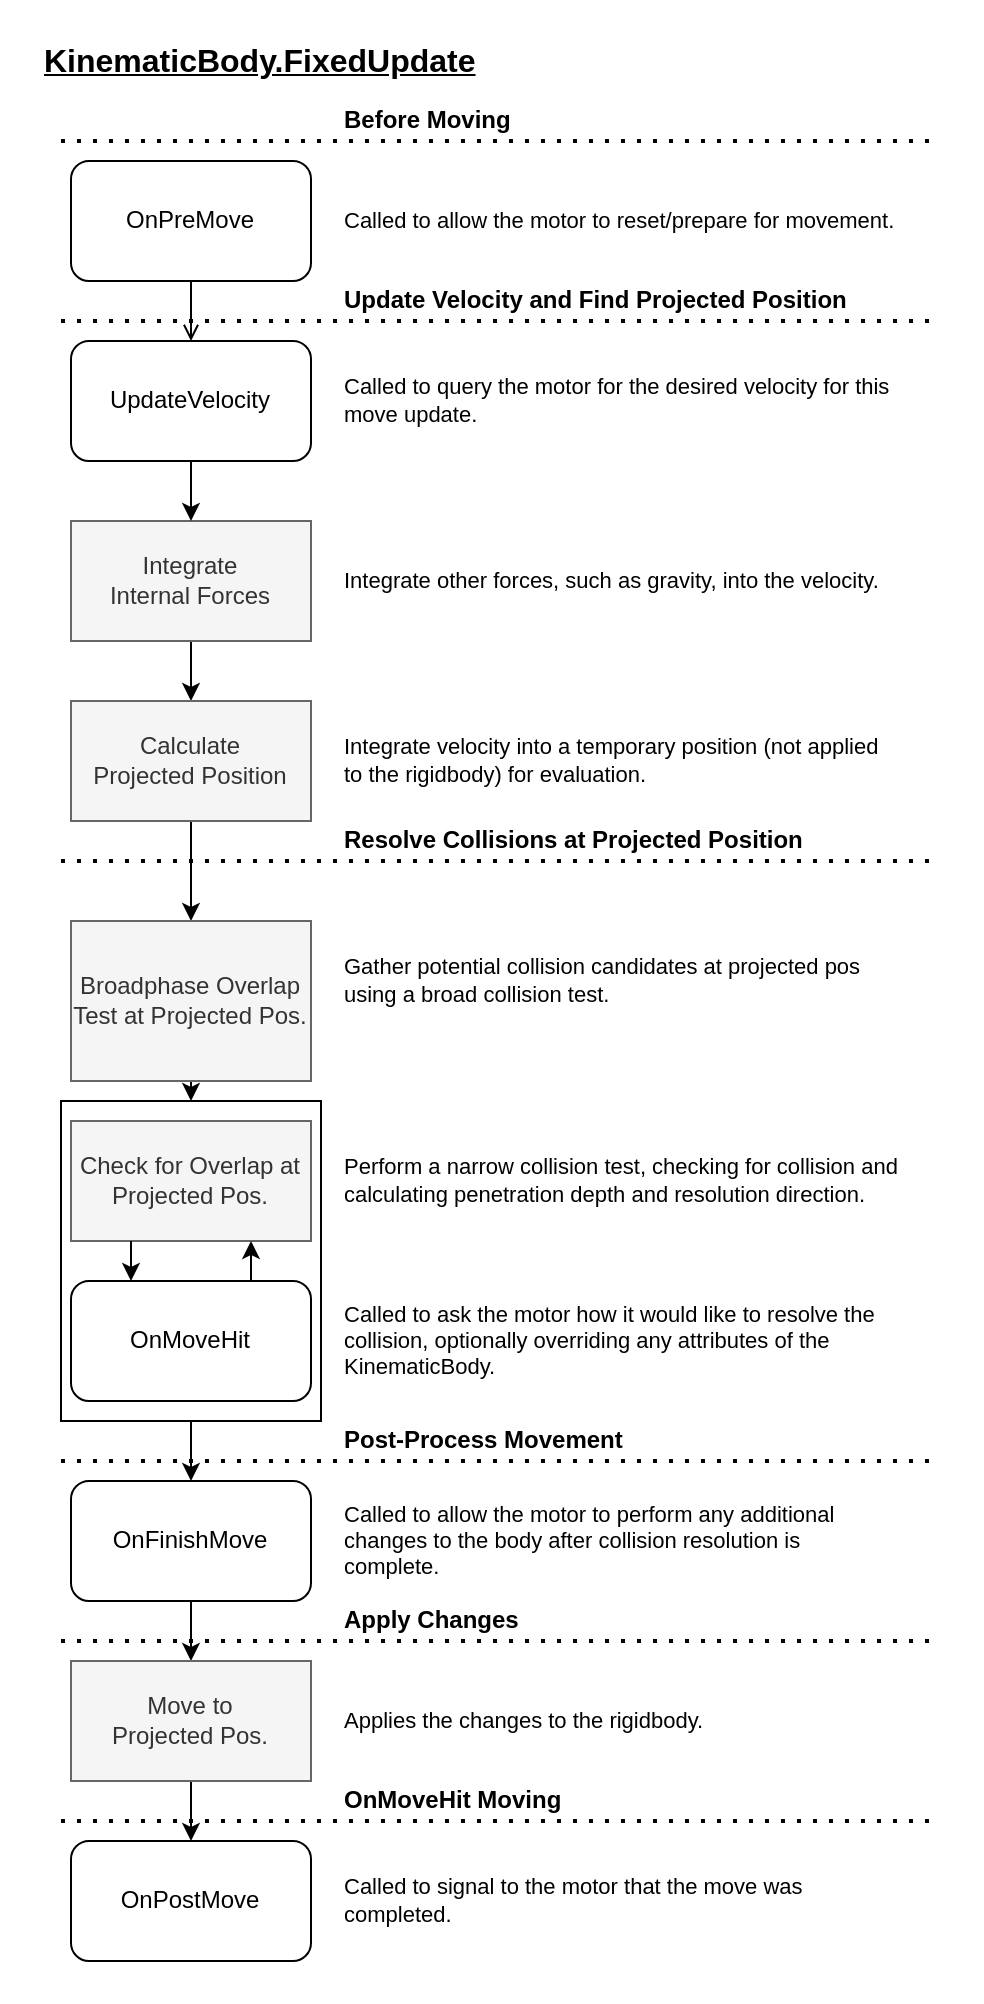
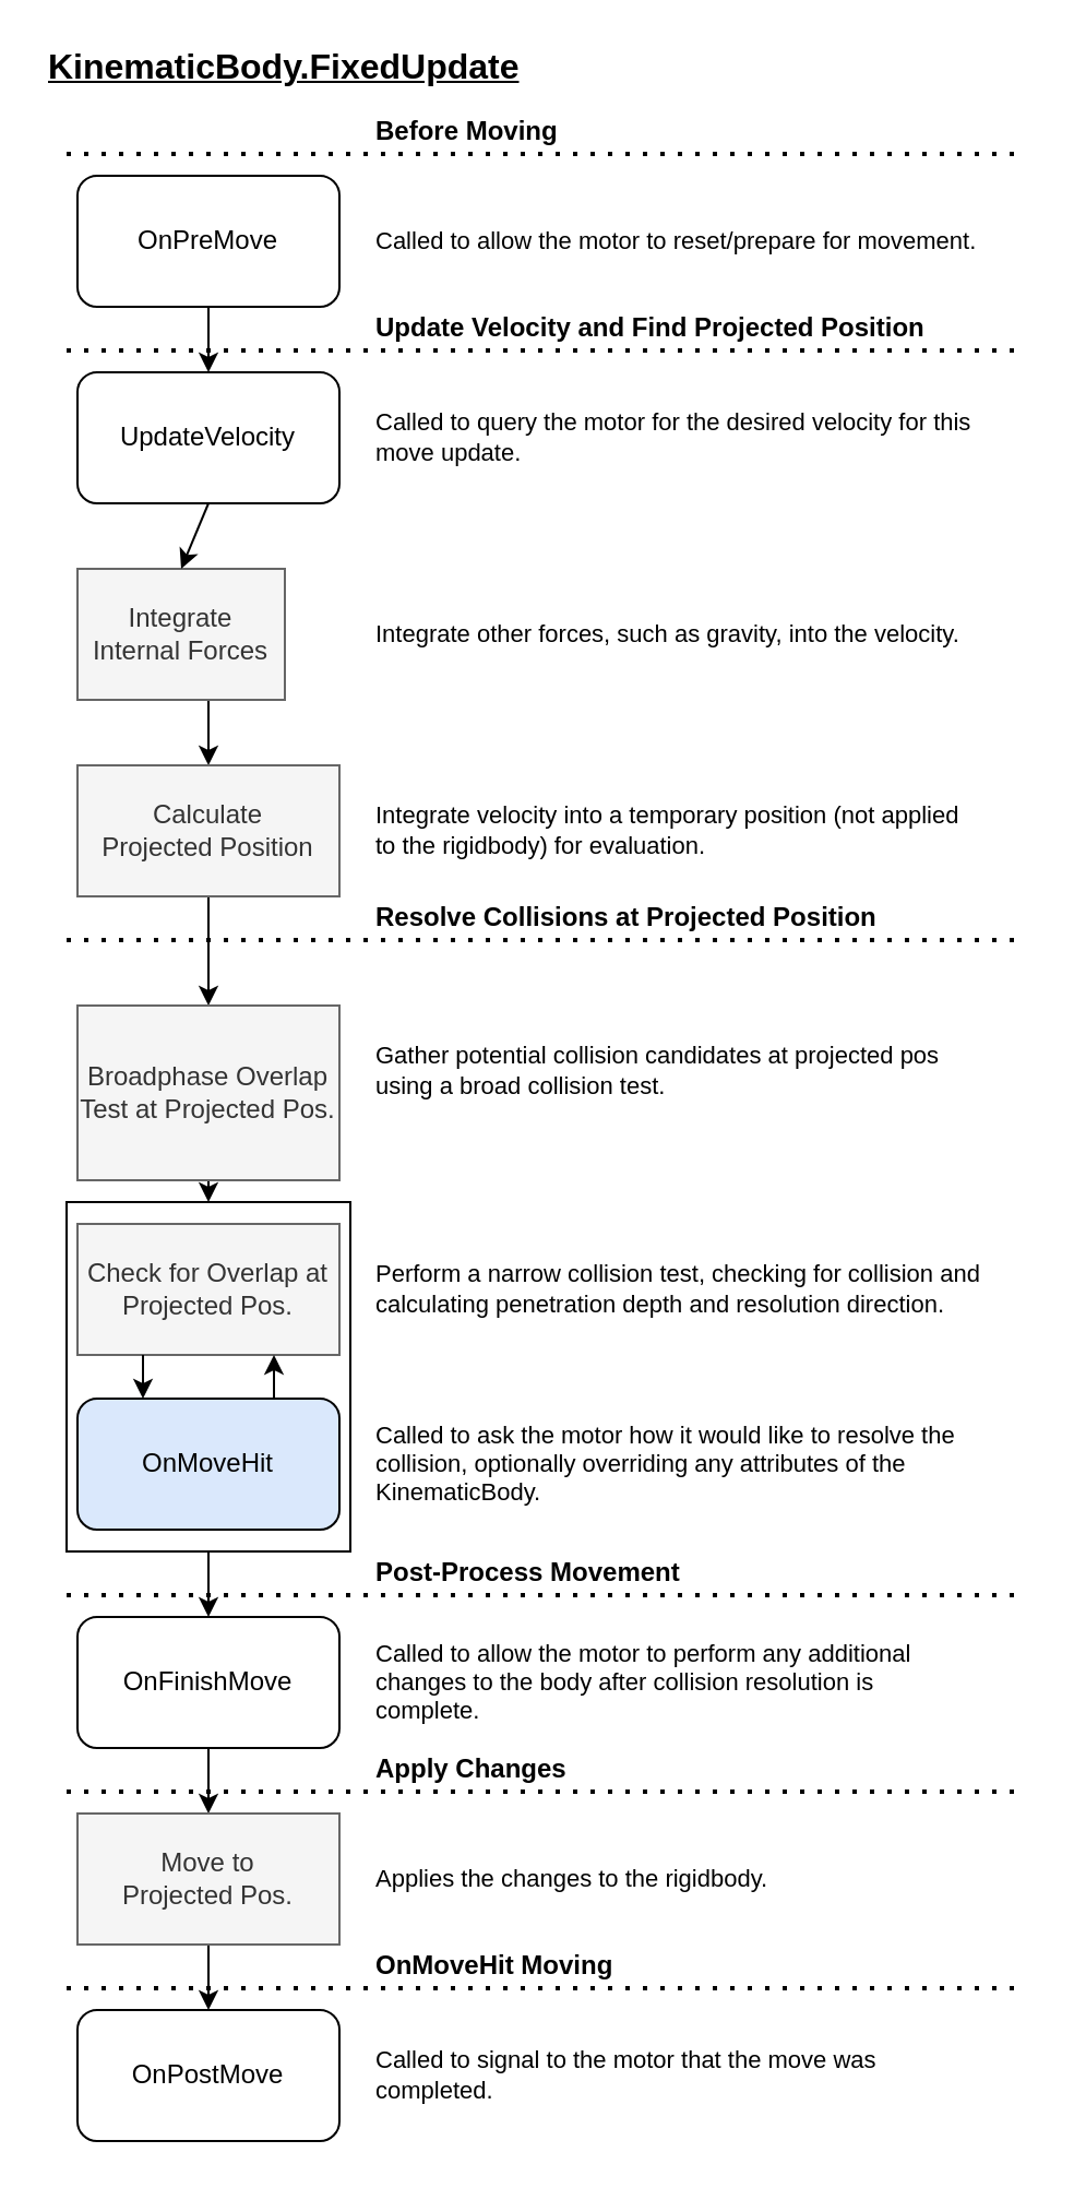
- <mxCell id="5" value="" style="endArrow=open;html=1;entryX=0.5;entryY=0;entryDx=0;entryDy=0;exitX=0.5;exitY=1;exitDx=0;exitDy=0;" edge="1" parent="1" source="2" target="3"><mxGeometry width="50" height="50" relative="1" as="geometry"><mxPoint x="100" y="140" as="sourcePoint" /><mxPoint x="340" y="110" as="targetPoint" /></mxGeometry></mxCell>
+ <mxCell id="5" value="" style="endArrow=classic;html=1;entryX=0.5;entryY=0;entryDx=0;entryDy=0;exitX=0.5;exitY=1;exitDx=0;exitDy=0;" edge="1" parent="1" source="2" target="3"><mxGeometry width="50" height="50" relative="1" as="geometry"><mxPoint x="100" y="140" as="sourcePoint" /><mxPoint x="340" y="110" as="targetPoint" /></mxGeometry></mxCell>
- <mxCell id="7" value="Integrate&lt;br&gt;Internal Forces" style="rounded=0;whiteSpace=wrap;html=1;fillColor=#f5f5f5;strokeColor=#666666;fontColor=#333333;" vertex="1" parent="1"><mxGeometry x="35" y="260" width="120" height="60" as="geometry" /></mxCell>
+ <mxCell id="7" value="Integrate&lt;br&gt;Internal Forces" style="rounded=0;whiteSpace=wrap;html=1;fillColor=#f5f5f5;strokeColor=#666666;fontColor=#333333;" vertex="1" parent="1"><mxGeometry x="35" y="260" width="95" height="60" as="geometry" /></mxCell>
- <mxCell id="16" value="OnMoveHit" style="rounded=1;whiteSpace=wrap;html=1;" vertex="1" parent="13"><mxGeometry x="15" y="90" width="120" height="60" as="geometry" /></mxCell>
+ <mxCell id="16" value="OnMoveHit" style="rounded=1;whiteSpace=wrap;html=1;fillColor=#dae8fc;" vertex="1" parent="13"><mxGeometry x="15" y="90" width="120" height="60" as="geometry" /></mxCell>
